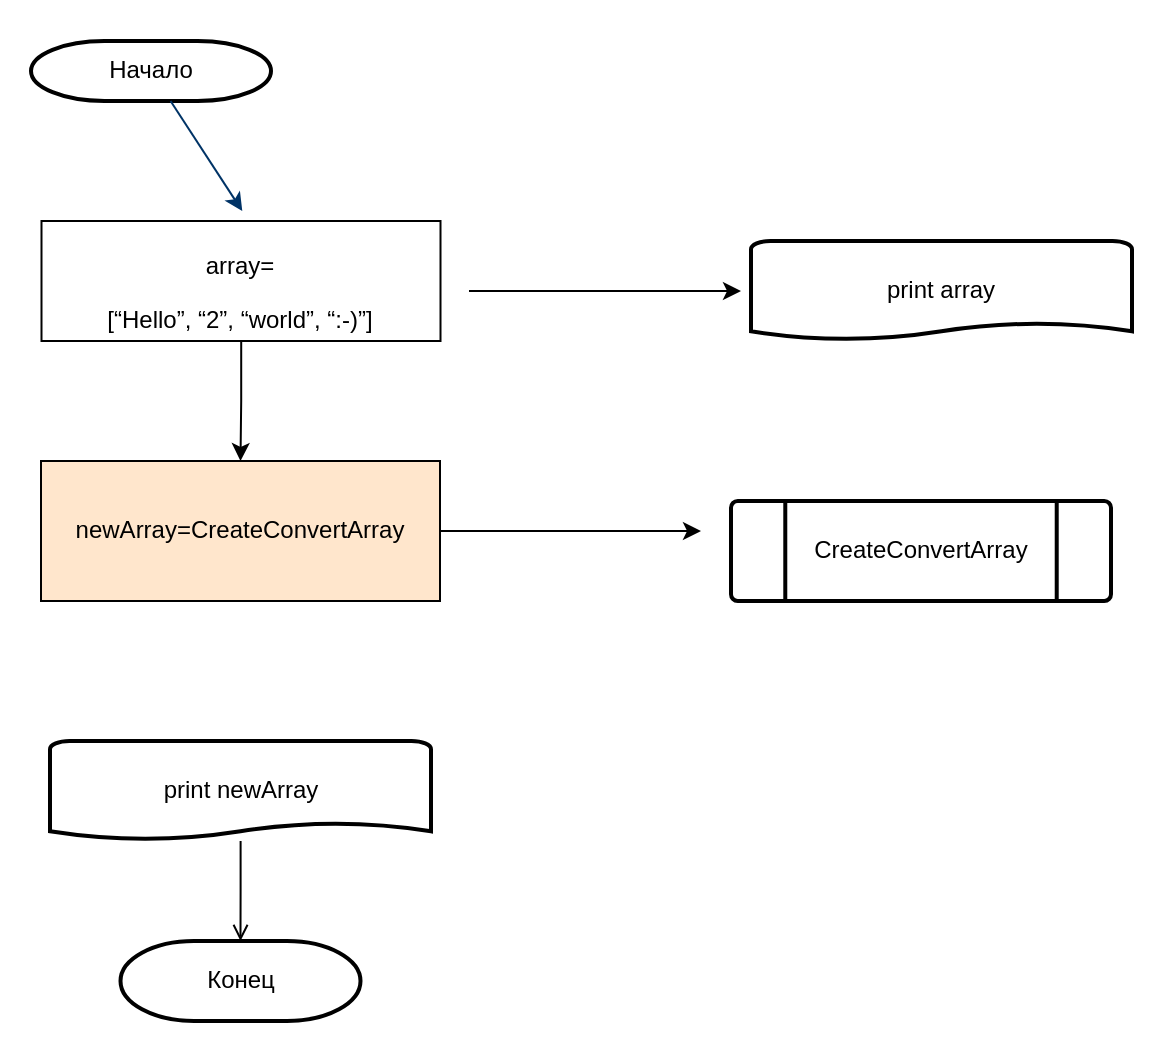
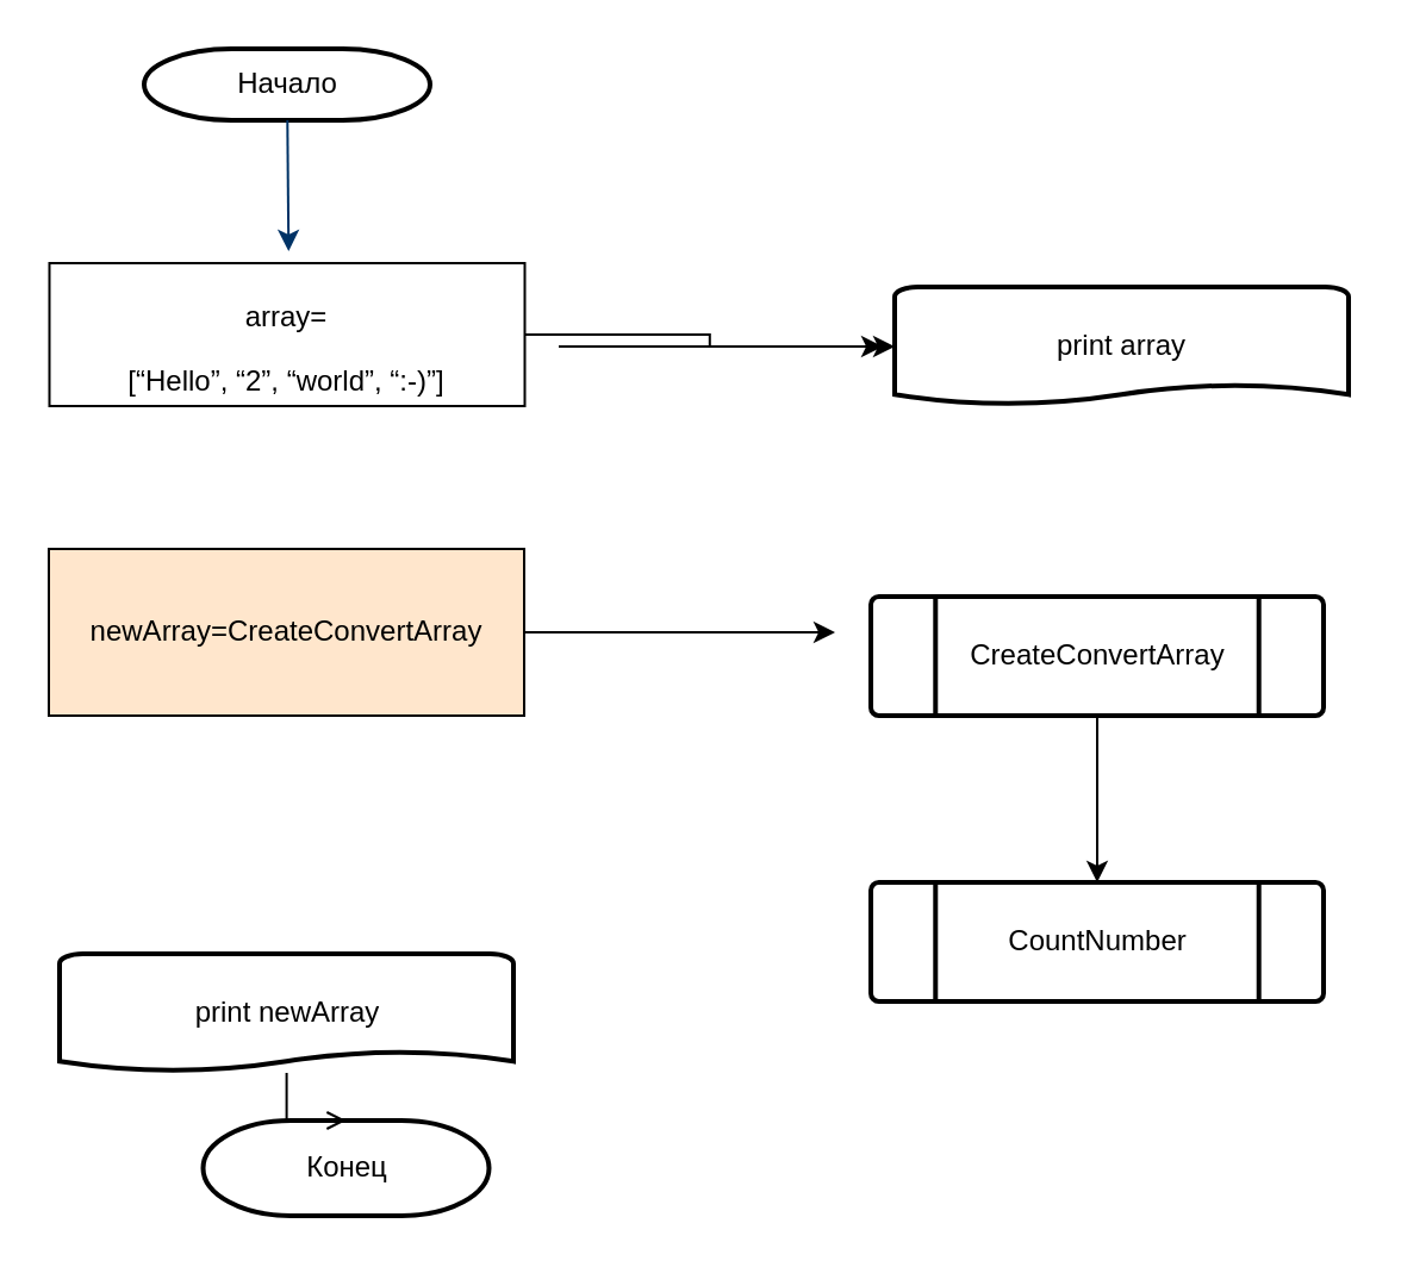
- <mxCell id="2" value="Начало" style="shape=mxgraph.flowchart.terminator;strokeWidth=2;gradientColor=none;gradientDirection=north;fontStyle=0;html=1;" parent="1" vertex="1"><mxGeometry x="15" y="20" width="120" height="30" as="geometry" /></mxCell>
+ <mxCell id="2" value="Начало" style="shape=mxgraph.flowchart.terminator;strokeWidth=2;gradientColor=none;gradientDirection=north;fontStyle=0;html=1;" parent="1" vertex="1"><mxGeometry x="60" y="20" width="120" height="30" as="geometry" /></mxCell>
- <mxCell id="8" style="edgeStyle=orthogonalEdgeStyle;rounded=0;orthogonalLoop=1;jettySize=auto;html=1;entryX=0.5;entryY=0;entryDx=0;entryDy=0;" edge="1" parent="1" source="9" target="11"><mxGeometry relative="1" as="geometry" /></mxCell>
+ <mxCell id="8" style="edgeStyle=orthogonalEdgeStyle;rounded=0;orthogonalLoop=1;jettySize=auto;html=1;" edge="1" parent="1" source="9" target="7"><mxGeometry relative="1" as="geometry" /></mxCell>
+ <mxCell id="13" style="edgeStyle=orthogonalEdgeStyle;rounded=0;orthogonalLoop=1;jettySize=auto;html=1;entryX=0.5;entryY=0;entryDx=0;entryDy=0;entryPerimeter=0;" edge="1" parent="1" source="5" target="12"><mxGeometry relative="1" as="geometry" /></mxCell>
- <mxCell id="14" value="print newArray" style="shape=mxgraph.flowchart.document;strokeWidth=2;gradientColor=none;gradientDirection=north;fontStyle=0;html=1;" vertex="1" parent="1"><mxGeometry x="24.5" y="370" width="190.5" height="50" as="geometry" /></mxCell>
+ <mxCell id="14" value="print newArray" style="shape=mxgraph.flowchart.document;strokeWidth=2;gradientColor=none;gradientDirection=north;fontStyle=0;html=1;" vertex="1" parent="1"><mxGeometry x="24.5" y="400" width="190.5" height="50" as="geometry" /></mxCell>
+ <mxCell id="12" value="CountNumber" style="shape=mxgraph.flowchart.predefined_process;strokeWidth=2;gradientColor=none;gradientDirection=north;fontStyle=0;html=1;" vertex="1" parent="1"><mxGeometry x="365" y="370" width="190" height="50" as="geometry" /></mxCell>
- <mxCell id="6" value="Конец" style="shape=mxgraph.flowchart.terminator;strokeWidth=2;gradientColor=none;gradientDirection=north;fontStyle=0;html=1;" parent="1" vertex="1"><mxGeometry x="59.75" y="470" width="120" height="40" as="geometry" /></mxCell>
+ <mxCell id="6" value="Конец" style="shape=mxgraph.flowchart.terminator;strokeWidth=2;gradientColor=none;gradientDirection=north;fontStyle=0;html=1;" parent="1" vertex="1"><mxGeometry x="84.75" y="470" width="120" height="40" as="geometry" /></mxCell>
